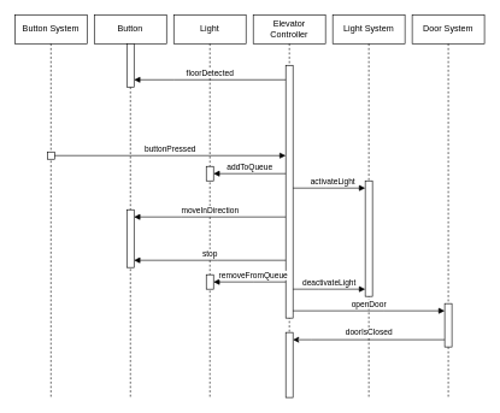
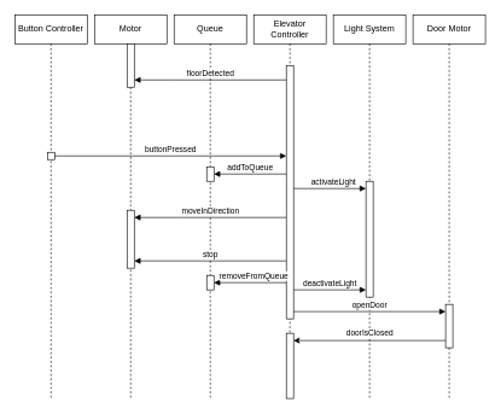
- <mxCell id="16" value="Button System" style="shape=umlLifeline;perimeter=lifelinePerimeter;whiteSpace=wrap;html=1;container=1;dropTarget=0;collapsible=0;recursiveResize=0;outlineConnect=0;portConstraint=eastwest;newEdgeStyle={&quot;curved&quot;:0,&quot;rounded&quot;:0};" vertex="1" parent="1"><mxGeometry x="20" y="20" width="100" height="530" as="geometry" /></mxCell>
+ <mxCell id="16" value="Button Controller" style="shape=umlLifeline;perimeter=lifelinePerimeter;whiteSpace=wrap;html=1;container=1;dropTarget=0;collapsible=0;recursiveResize=0;outlineConnect=0;portConstraint=eastwest;newEdgeStyle={&quot;curved&quot;:0,&quot;rounded&quot;:0};" vertex="1" parent="1"><mxGeometry x="20" y="20" width="100" height="530" as="geometry" /></mxCell>
- <mxCell id="8" value="Button" style="shape=umlLifeline;perimeter=lifelinePerimeter;whiteSpace=wrap;html=1;container=1;dropTarget=0;collapsible=0;recursiveResize=0;outlineConnect=0;portConstraint=eastwest;newEdgeStyle={&quot;curved&quot;:0,&quot;rounded&quot;:0};" parent="1" vertex="1"><mxGeometry x="130" y="20" width="100" height="530" as="geometry" /></mxCell>
+ <mxCell id="8" value="Motor" style="shape=umlLifeline;perimeter=lifelinePerimeter;whiteSpace=wrap;html=1;container=1;dropTarget=0;collapsible=0;recursiveResize=0;outlineConnect=0;portConstraint=eastwest;newEdgeStyle={&quot;curved&quot;:0,&quot;rounded&quot;:0};" parent="1" vertex="1"><mxGeometry x="130" y="20" width="100" height="530" as="geometry" /></mxCell>
- <mxCell id="5" value="Light" style="shape=umlLifeline;perimeter=lifelinePerimeter;whiteSpace=wrap;html=1;container=1;dropTarget=0;collapsible=0;recursiveResize=0;outlineConnect=0;portConstraint=eastwest;newEdgeStyle={&quot;curved&quot;:0,&quot;rounded&quot;:0};" parent="1" vertex="1"><mxGeometry x="240" y="20" width="100" height="530" as="geometry" /></mxCell>
+ <mxCell id="5" value="Queue" style="shape=umlLifeline;perimeter=lifelinePerimeter;whiteSpace=wrap;html=1;container=1;dropTarget=0;collapsible=0;recursiveResize=0;outlineConnect=0;portConstraint=eastwest;newEdgeStyle={&quot;curved&quot;:0,&quot;rounded&quot;:0};" parent="1" vertex="1"><mxGeometry x="240" y="20" width="100" height="530" as="geometry" /></mxCell>
- <mxCell id="11" value="Door System" style="shape=umlLifeline;perimeter=lifelinePerimeter;whiteSpace=wrap;html=1;container=1;dropTarget=0;collapsible=0;recursiveResize=0;outlineConnect=0;portConstraint=eastwest;newEdgeStyle={&quot;curved&quot;:0,&quot;rounded&quot;:0};" parent="1" vertex="1"><mxGeometry x="570" y="20" width="100" height="530" as="geometry" /></mxCell>
+ <mxCell id="11" value="Door Motor" style="shape=umlLifeline;perimeter=lifelinePerimeter;whiteSpace=wrap;html=1;container=1;dropTarget=0;collapsible=0;recursiveResize=0;outlineConnect=0;portConstraint=eastwest;newEdgeStyle={&quot;curved&quot;:0,&quot;rounded&quot;:0};" parent="1" vertex="1"><mxGeometry x="570" y="20" width="100" height="530" as="geometry" /></mxCell>
